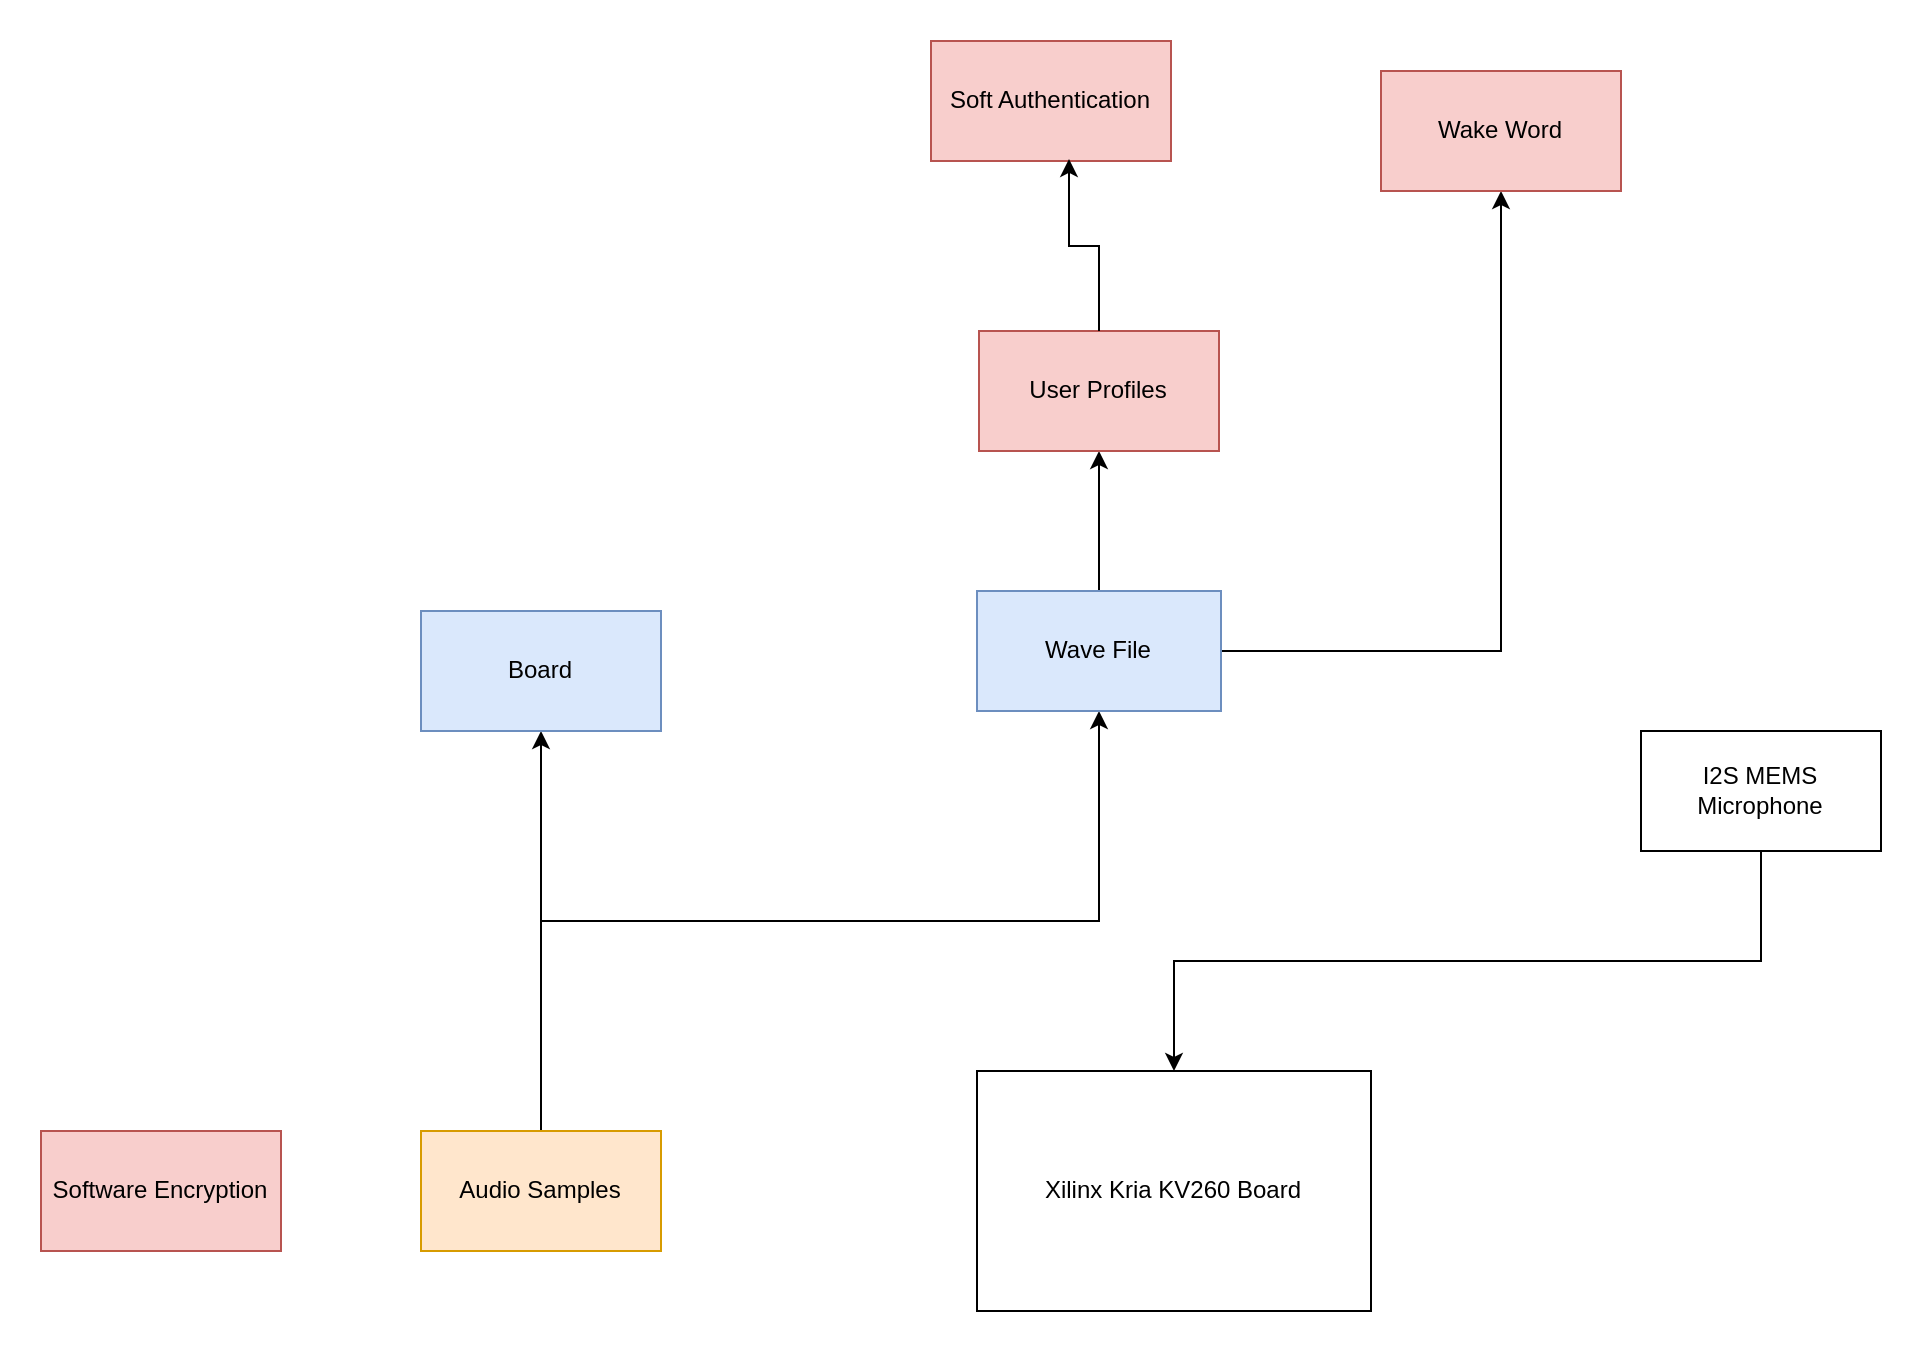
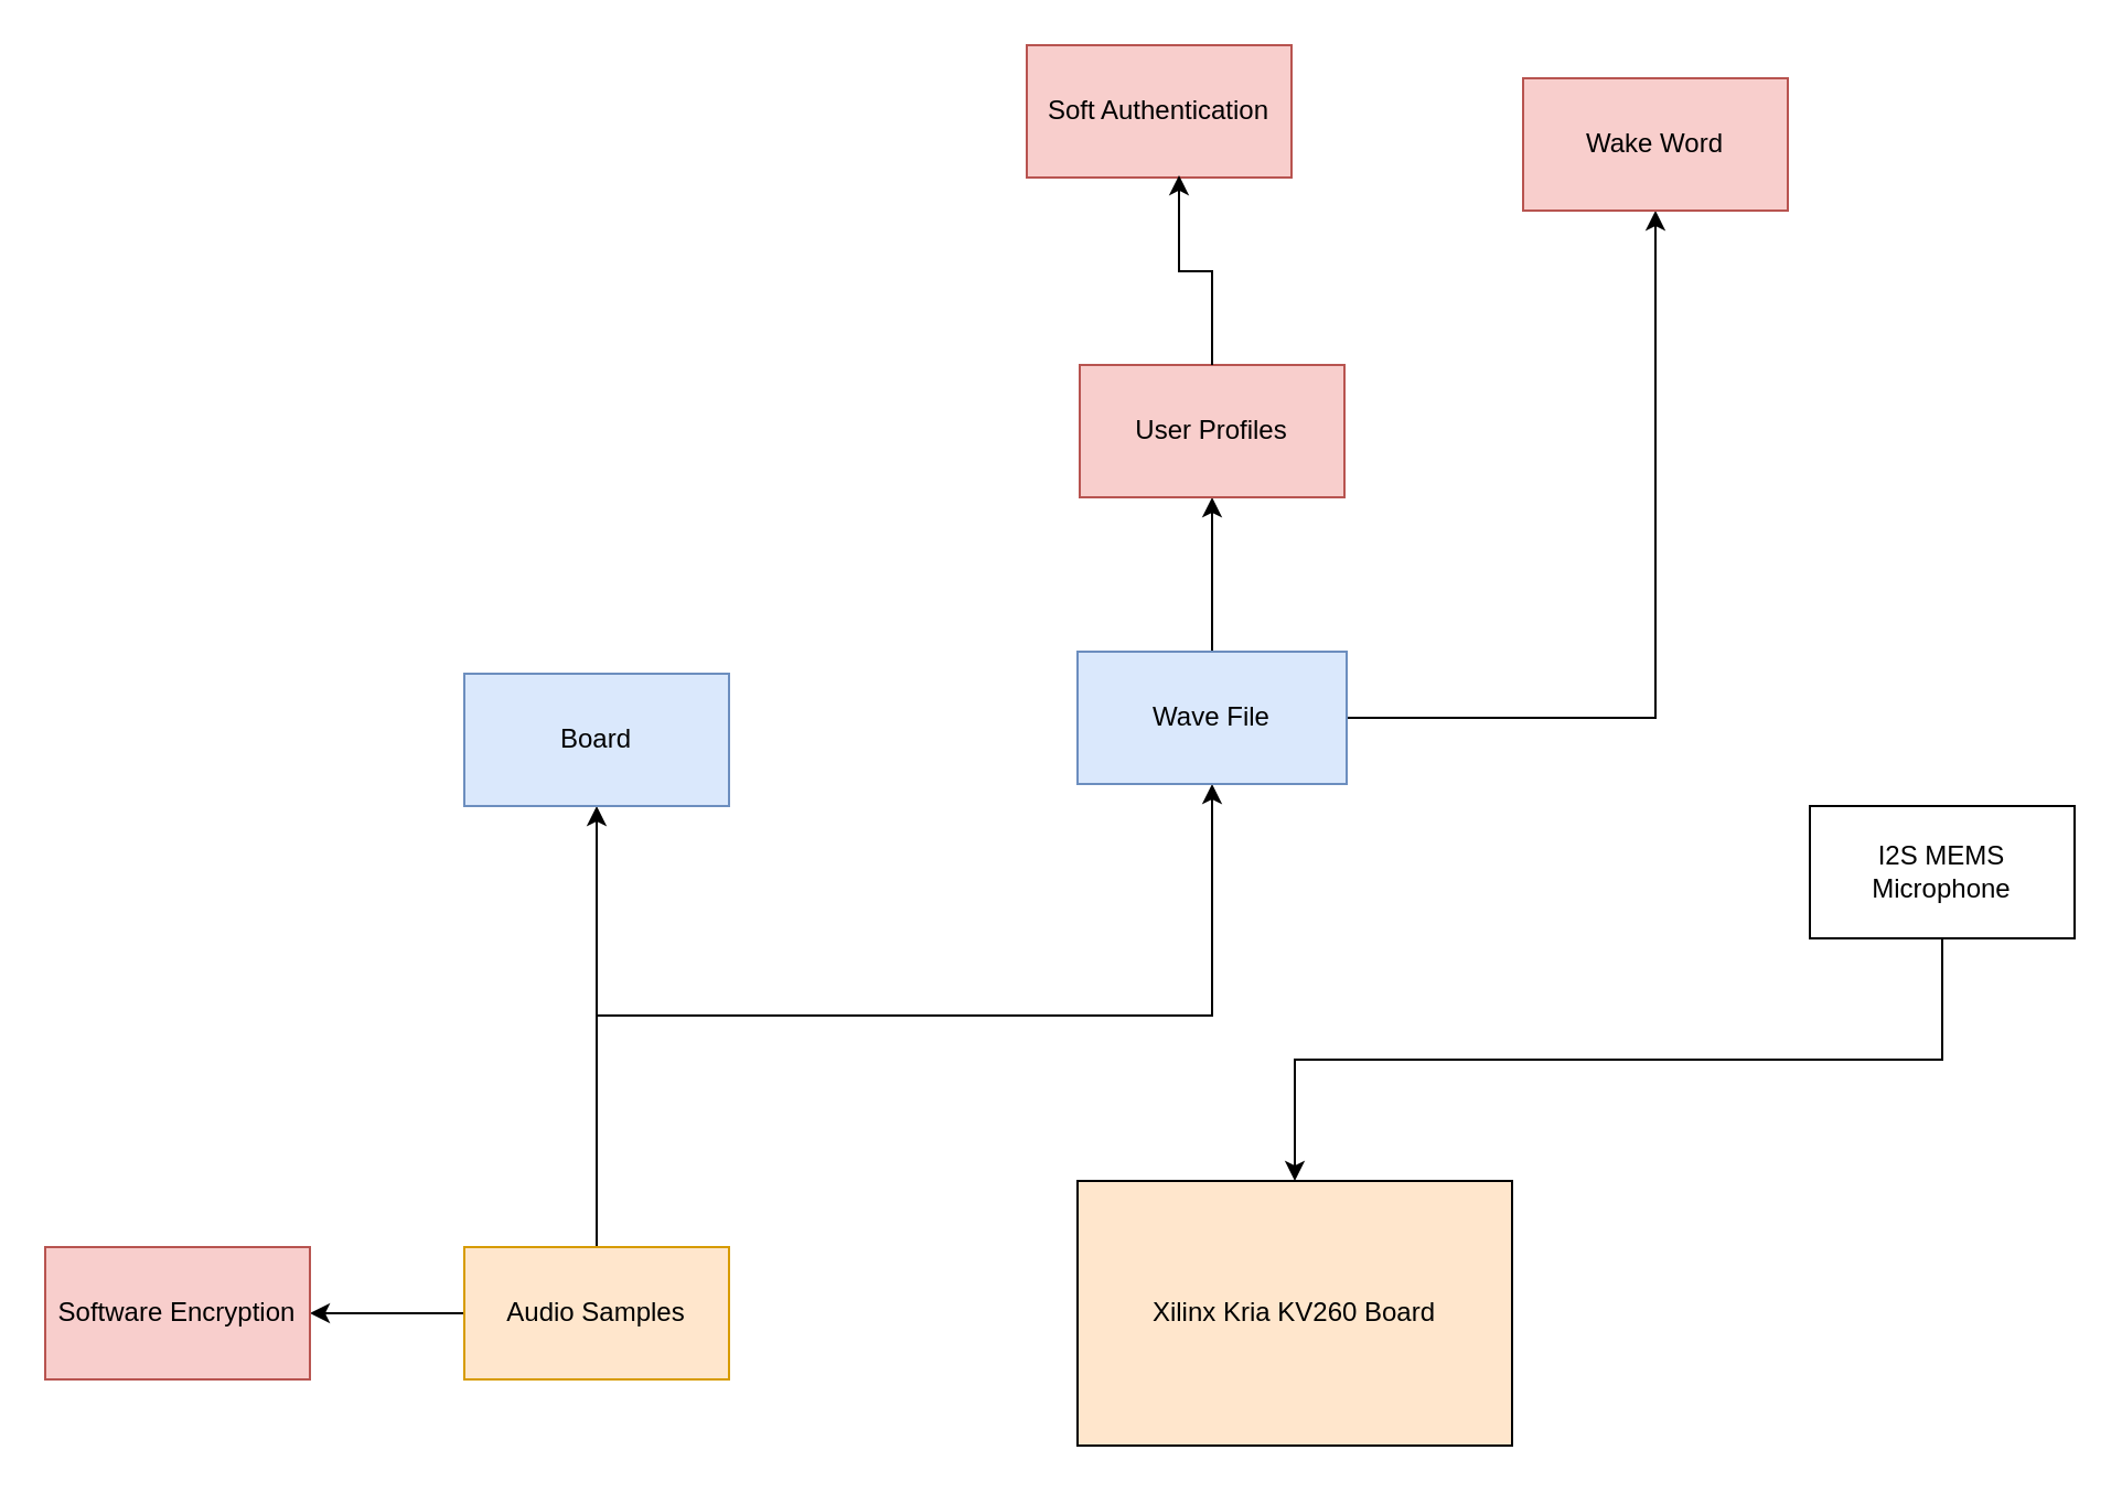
+ <mxCell id="7" style="edgeStyle=orthogonalEdgeStyle;rounded=0;orthogonalLoop=1;jettySize=auto;html=1;exitX=0;exitY=0.5;exitDx=0;exitDy=0;entryX=1;entryY=0.5;entryDx=0;entryDy=0;" edge="1" parent="1" source="8" target="13"><mxGeometry relative="1" as="geometry" /></mxCell>
- <mxCell id="4" value="Xilinx Kria KV260 Board" style="rounded=0;whiteSpace=wrap;html=1;" vertex="1" parent="1"><mxGeometry x="488" y="535" width="197" height="120" as="geometry" /></mxCell>
+ <mxCell id="4" value="Xilinx Kria KV260 Board" style="rounded=0;whiteSpace=wrap;html=1;fillColor=#ffe6cc;" vertex="1" parent="1"><mxGeometry x="488" y="535" width="197" height="120" as="geometry" /></mxCell>
